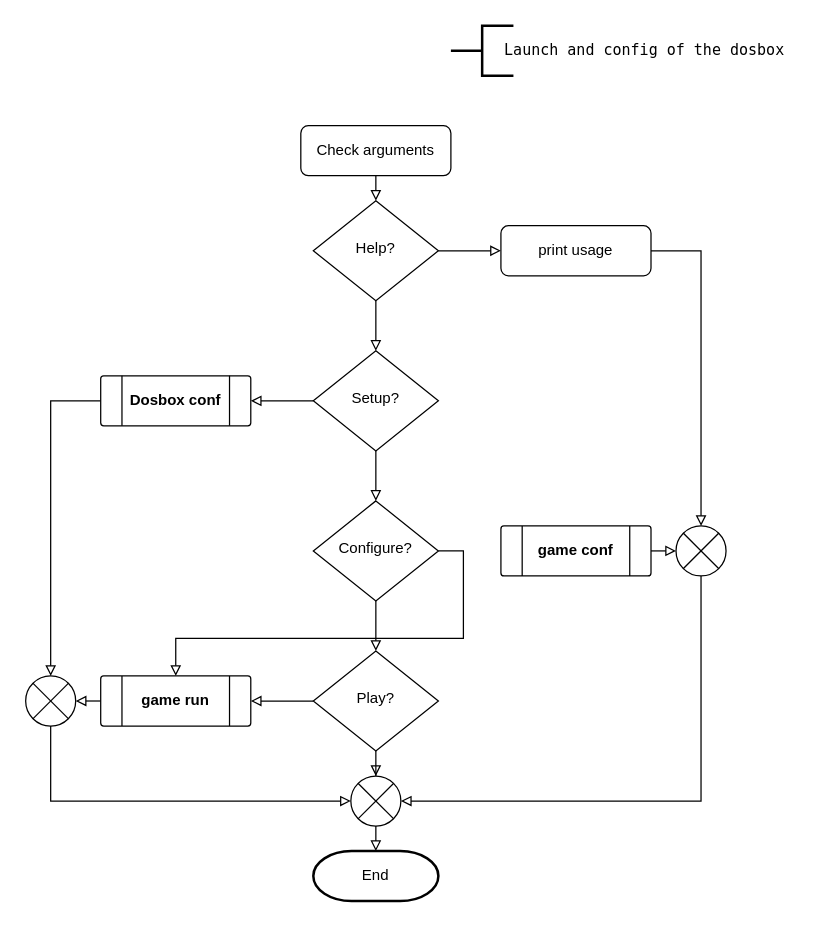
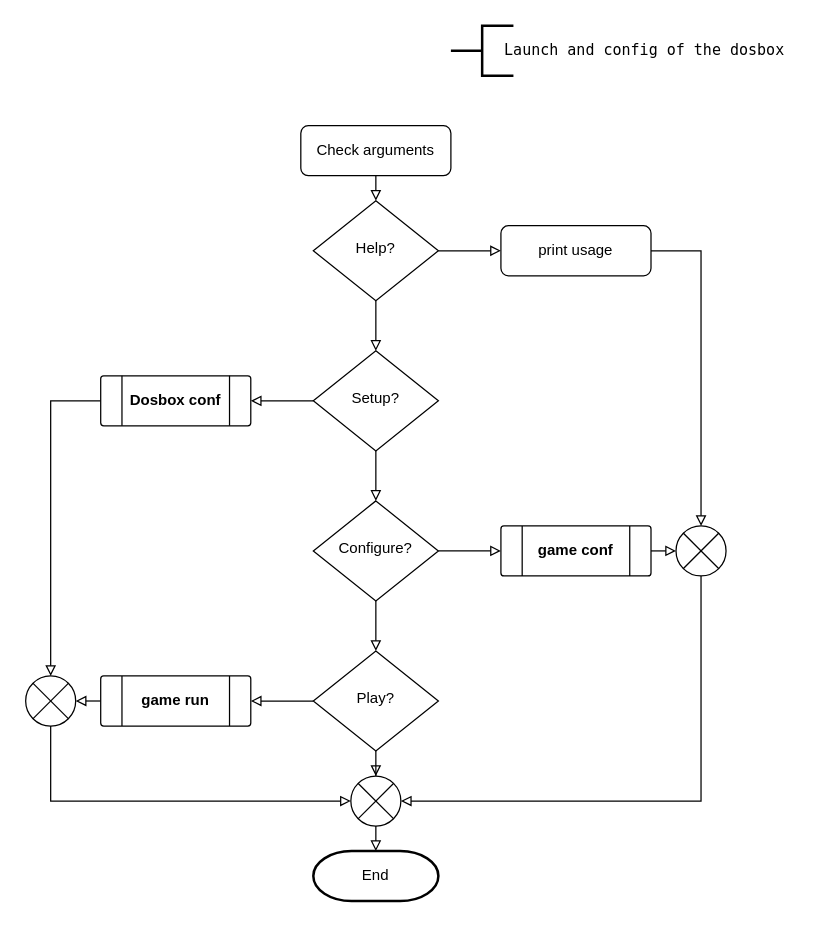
- <mxCell id="12" style="edgeStyle=orthogonalEdgeStyle;rounded=0;orthogonalLoop=1;jettySize=auto;html=1;exitX=1;exitY=0.5;exitDx=0;exitDy=0;endArrow=block;endFill=0;" parent="1" source="14" target="19" edge="1"><mxGeometry relative="1" as="geometry"><mxPoint x="400" y="440" as="targetPoint" /></mxGeometry></mxCell>
+ <mxCell id="12" style="edgeStyle=orthogonalEdgeStyle;rounded=0;orthogonalLoop=1;jettySize=auto;html=1;exitX=1;exitY=0.5;exitDx=0;exitDy=0;entryX=0;entryY=0.5;entryDx=0;entryDy=0;endArrow=block;endFill=0;" parent="1" source="14" target="26" edge="1"><mxGeometry relative="1" as="geometry"><mxPoint x="400" y="440" as="targetPoint" /></mxGeometry></mxCell>
